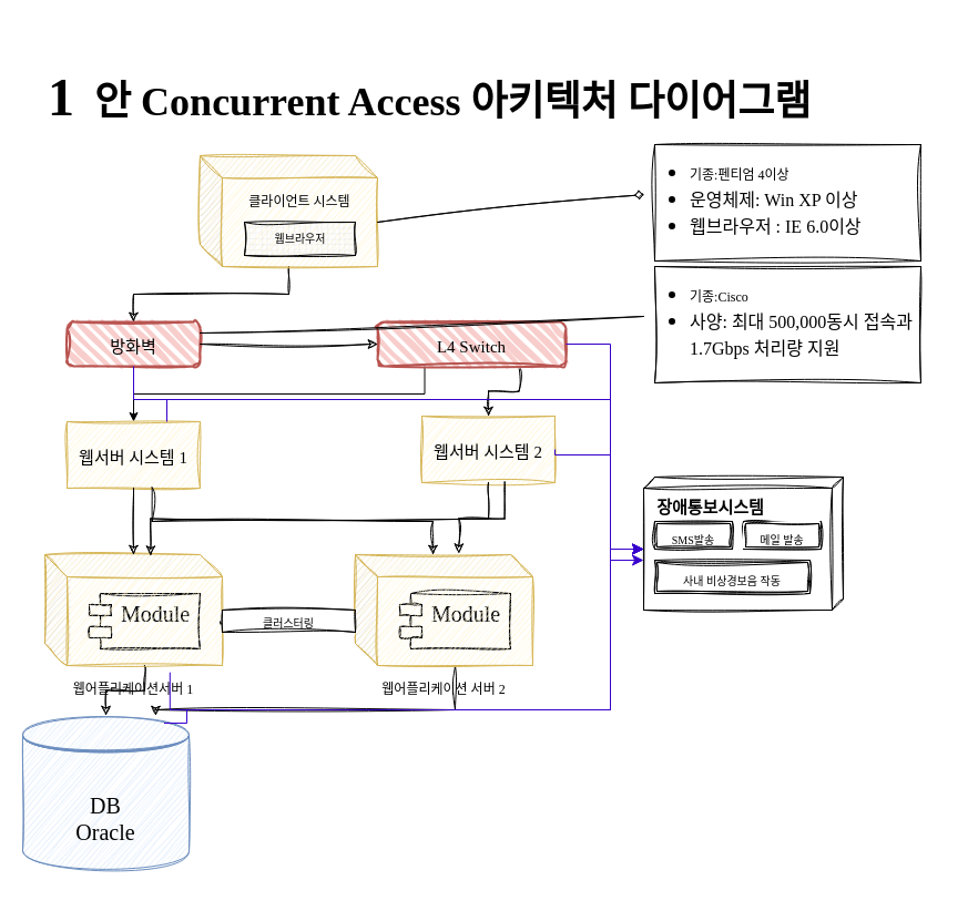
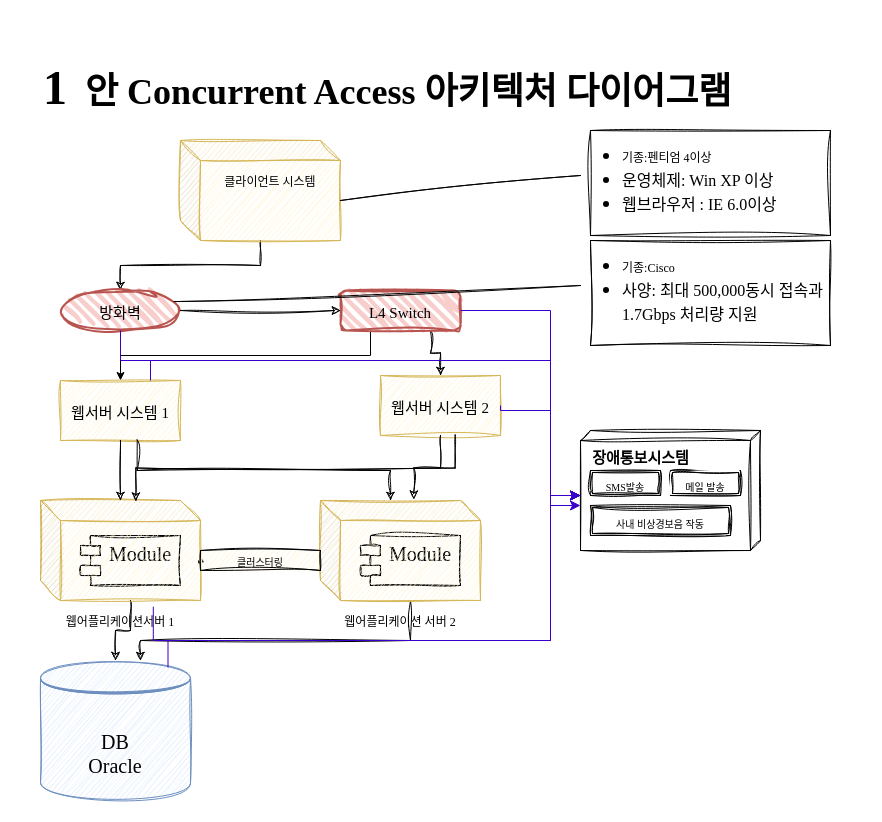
- <mxCell id="39" value="" style="endArrow=diamond;html=1;rounded=0;sketch=1;hachureGap=4;jiggle=2;curveFitting=1;fontFamily=Architects Daughter;fontSource=https%3A%2F%2Ffonts.googleapis.com%2Fcss%3Ffamily%3DArchitects%2BDaughter;fontSize=16;entryX=0;entryY=0.5;entryDx=0;entryDy=0;exitX=0;exitY=0;exitDx=160;exitDy=60;exitPerimeter=0;" parent="1" source="5" target="38" edge="1"><mxGeometry width="50" height="50" relative="1" as="geometry"><mxPoint x="510" y="460" as="sourcePoint" /><mxPoint x="560" y="410" as="targetPoint" /></mxGeometry></mxCell>
+ <mxCell id="39" value="" style="endArrow=none;html=1;rounded=0;sketch=1;hachureGap=4;jiggle=2;curveFitting=1;fontFamily=Architects Daughter;fontSource=https%3A%2F%2Ffonts.googleapis.com%2Fcss%3Ffamily%3DArchitects%2BDaughter;fontSize=16;entryX=0;entryY=0.5;entryDx=0;entryDy=0;exitX=0;exitY=0;exitDx=160;exitDy=60;exitPerimeter=0;" parent="1" source="5" target="38" edge="1"><mxGeometry width="50" height="50" relative="1" as="geometry"><mxPoint x="510" y="460" as="sourcePoint" /><mxPoint x="560" y="410" as="targetPoint" /></mxGeometry></mxCell>
- <mxCell id="6" value="웹브라우저" style="verticalLabelPosition=middle;verticalAlign=middle;html=1;shape=mxgraph.basic.patternFillRect;fillStyle=grid;step=5;fillStrokeWidth=0.2;fillStrokeColor=#dddddd;sketch=1;hachureGap=4;jiggle=2;curveFitting=1;fontFamily=Architects Daughter;fontSource=https%3A%2F%2Ffonts.googleapis.com%2Fcss%3Ffamily%3DArchitects%2BDaughter;fontSize=10;labelPosition=center;align=center;" parent="1" vertex="1"><mxGeometry x="220" y="200" width="100" height="30" as="geometry" /></mxCell>
- <mxCell id="8" value="&lt;font style=&quot;font-size: 15px;&quot;&gt;방화벽&lt;/font&gt;" style="rounded=1;whiteSpace=wrap;html=1;strokeWidth=2;fillWeight=4;hachureGap=8;hachureAngle=45;fillColor=#f8cecc;sketch=1;jiggle=2;curveFitting=1;fontFamily=Architects Daughter;fontSource=https%3A%2F%2Ffonts.googleapis.com%2Fcss%3Ffamily%3DArchitects%2BDaughter;fontSize=20;strokeColor=#b85450;" parent="1" vertex="1"><mxGeometry x="60" y="290" width="120" height="40" as="geometry" /></mxCell>
+ <mxCell id="8" value="&lt;font style=&quot;font-size: 15px;&quot;&gt;방화벽&lt;/font&gt;" style="ellipse;whiteSpace=wrap;html=1;strokeWidth=2;fillWeight=4;hachureGap=8;hachureAngle=45;fillColor=#f8cecc;sketch=1;jiggle=2;curveFitting=1;fontFamily=Architects Daughter;fontSource=https%3A%2F%2Ffonts.googleapis.com%2Fcss%3Ffamily%3DArchitects%2BDaughter;fontSize=20;strokeColor=#b85450;" parent="1" vertex="1"><mxGeometry x="60" y="290" width="120" height="40" as="geometry" /></mxCell>
- <mxCell id="10" value="&lt;font style=&quot;font-size: 15px;&quot;&gt;L4 Switch&lt;/font&gt;" style="rounded=1;whiteSpace=wrap;html=1;strokeWidth=2;fillWeight=4;hachureGap=8;hachureAngle=45;fillColor=#f8cecc;sketch=1;jiggle=2;curveFitting=1;fontFamily=Architects Daughter;fontSource=https%3A%2F%2Ffonts.googleapis.com%2Fcss%3Ffamily%3DArchitects%2BDaughter;fontSize=20;strokeColor=#b85450;" parent="1" vertex="1"><mxGeometry x="340" y="290" width="170" height="40" as="geometry" /></mxCell>
+ <mxCell id="10" value="&lt;font style=&quot;font-size: 15px;&quot;&gt;L4 Switch&lt;/font&gt;" style="rounded=1;whiteSpace=wrap;html=1;strokeWidth=2;fillWeight=4;hachureGap=8;hachureAngle=45;fillColor=#f8cecc;sketch=1;jiggle=2;curveFitting=1;fontFamily=Architects Daughter;fontSource=https%3A%2F%2Ffonts.googleapis.com%2Fcss%3Ffamily%3DArchitects%2BDaughter;fontSize=20;strokeColor=#b85450;" parent="1" vertex="1"><mxGeometry x="340" y="290" width="120" height="40" as="geometry" /></mxCell>
- <mxCell id="23" value="&lt;font style=&quot;font-size: 10px;&quot;&gt;클러스터링&lt;/font&gt;" style="sketch=1;hachureGap=4;jiggle=2;curveFitting=1;fontFamily=Architects Daughter;fontSource=https%3A%2F%2Ffonts.googleapis.com%2Fcss%3Ffamily%3DArchitects%2BDaughter;fontSize=15;labelPosition=center;verticalLabelPosition=middle;align=center;verticalAlign=middle;labelBorderColor=none;labelBackgroundColor=none;whiteSpace=wrap;html=1;fontStyle=0" parent="1" vertex="1"><mxGeometry x="200" y="550" width="120" height="20" as="geometry" /></mxCell>
+ <mxCell id="23" value="&lt;font style=&quot;font-size: 10px;&quot;&gt;클러스터링&lt;/font&gt;" style="sketch=1;hachureGap=4;jiggle=2;curveFitting=1;fontFamily=Architects Daughter;fontSource=https%3A%2F%2Ffonts.googleapis.com%2Fcss%3Ffamily%3DArchitects%2BDaughter;fontSize=15;labelPosition=center;verticalLabelPosition=middle;align=center;verticalAlign=middle;labelBorderColor=none;labelBackgroundColor=none;whiteSpace=wrap;html=1;fontStyle=0;fillColor=#fff2cc;" parent="1" vertex="1"><mxGeometry x="200" y="550" width="120" height="20" as="geometry" /></mxCell>
- <mxCell id="17" value="DB&lt;br&gt;Oracle" style="shape=datastore;whiteSpace=wrap;html=1;sketch=1;hachureGap=4;jiggle=2;curveFitting=1;fontFamily=Architects Daughter;fontSource=https%3A%2F%2Ffonts.googleapis.com%2Fcss%3Ffamily%3DArchitects%2BDaughter;fontSize=20;fillColor=#dae8fc;strokeColor=#6c8ebf;" parent="1" vertex="1"><mxGeometry x="20" y="645" width="150" height="140" as="geometry" /></mxCell>
+ <mxCell id="17" value="DB&lt;br&gt;Oracle" style="shape=datastore;whiteSpace=wrap;html=1;sketch=1;hachureGap=4;jiggle=2;curveFitting=1;fontFamily=Architects Daughter;fontSource=https%3A%2F%2Ffonts.googleapis.com%2Fcss%3Ffamily%3DArchitects%2BDaughter;fontSize=20;fillColor=#dae8fc;strokeColor=#6c8ebf;" parent="1" vertex="1"><mxGeometry x="40" y="660" width="150" height="140" as="geometry" /></mxCell>
